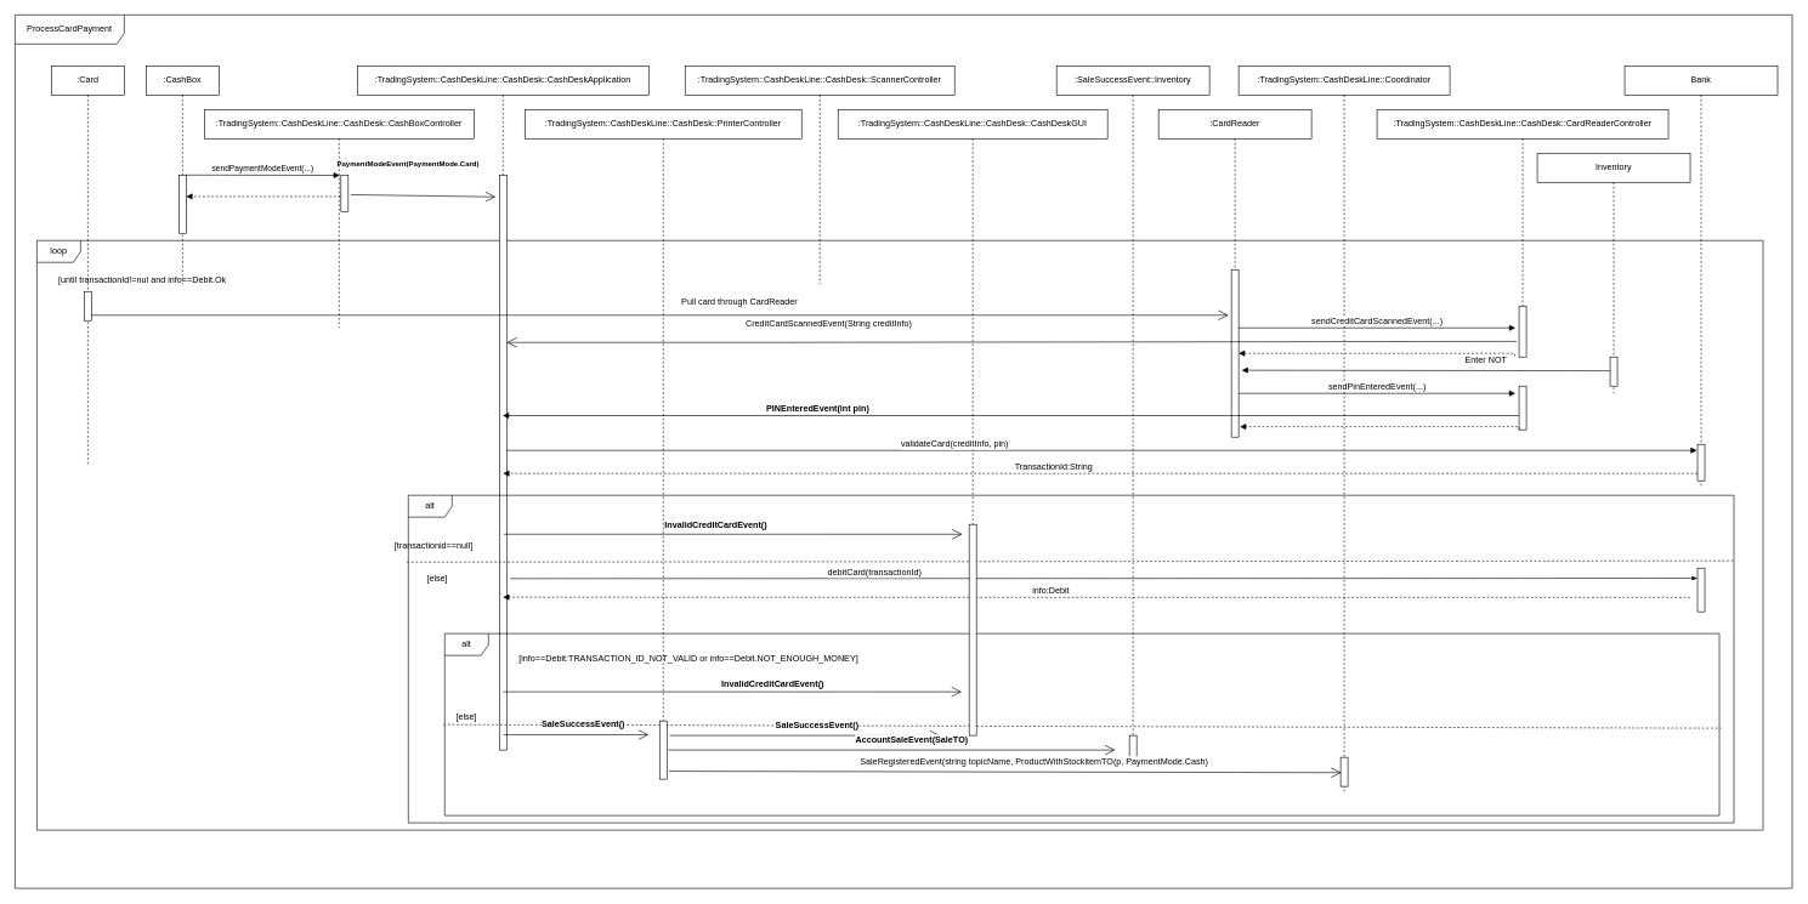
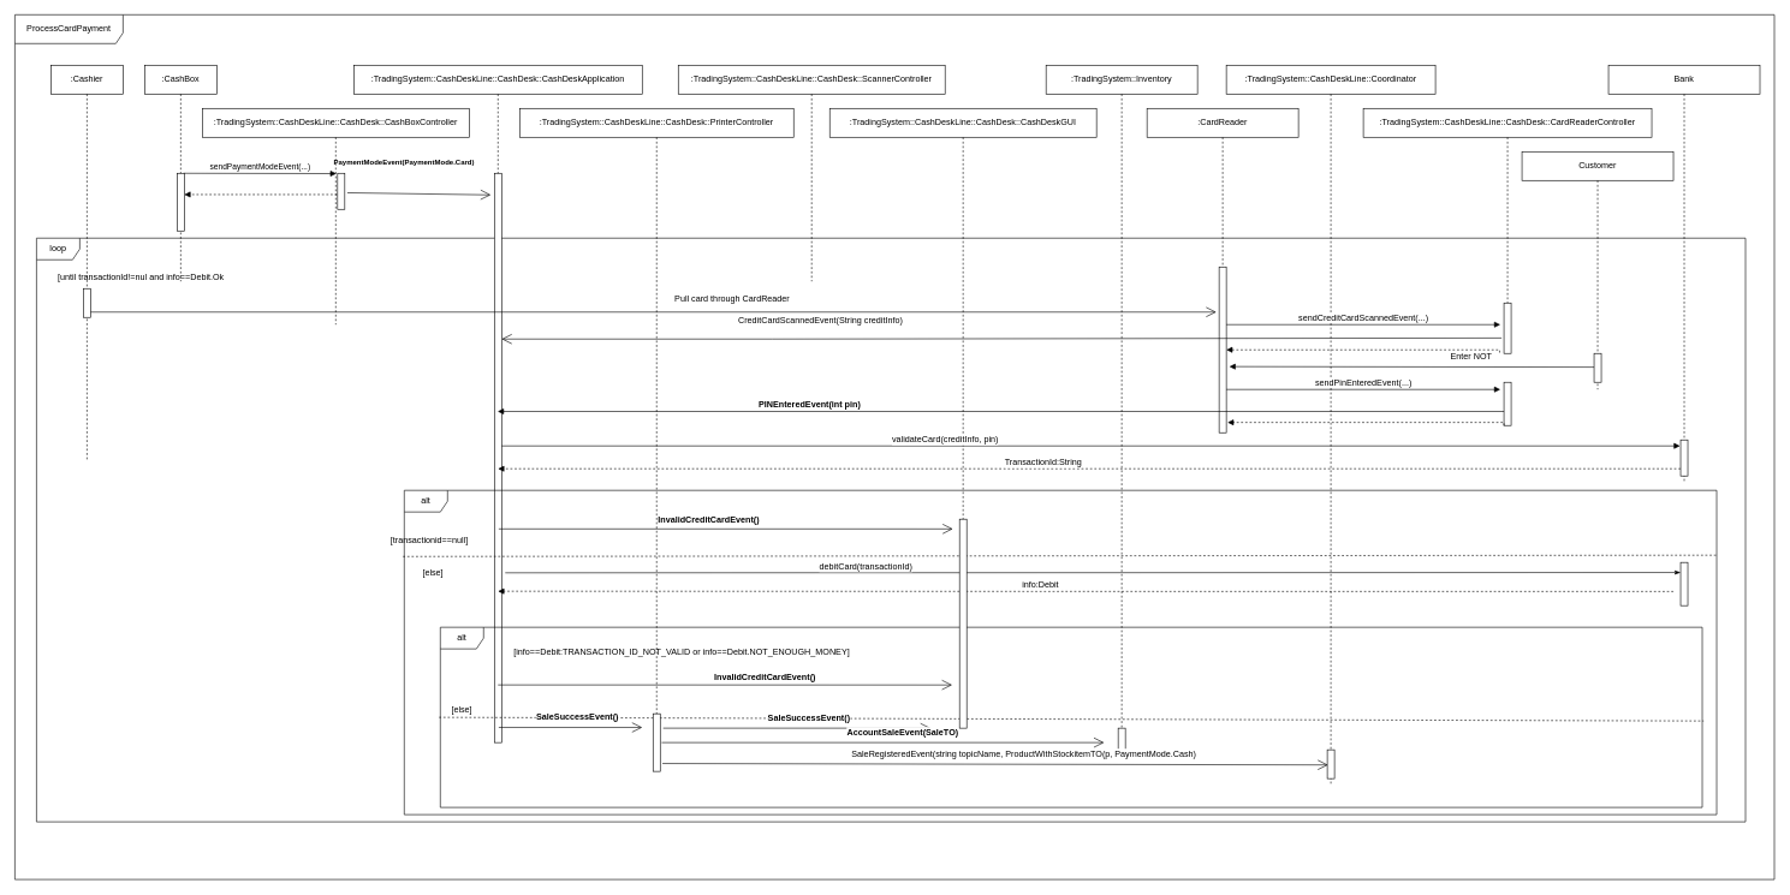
- <mxCell id="4" value="&lt;div&gt;:Card&lt;/div&gt;" style="shape=umlLifeline;perimeter=lifelinePerimeter;whiteSpace=wrap;html=1;container=1;collapsible=0;recursiveResize=0;outlineConnect=0;gradientColor=none;" parent="1" vertex="1"><mxGeometry x="70" y="90" width="100" height="550" as="geometry" /></mxCell>
+ <mxCell id="4" value="&lt;div&gt;:Cashier&lt;/div&gt;" style="shape=umlLifeline;perimeter=lifelinePerimeter;whiteSpace=wrap;html=1;container=1;collapsible=0;recursiveResize=0;outlineConnect=0;gradientColor=none;" parent="1" vertex="1"><mxGeometry x="70" y="90" width="100" height="550" as="geometry" /></mxCell>
- <mxCell id="18" value=":SaleSuccessEvent::Inventory" style="shape=umlLifeline;perimeter=lifelinePerimeter;whiteSpace=wrap;html=1;container=1;collapsible=0;recursiveResize=0;outlineConnect=0;gradientColor=none;" parent="1" vertex="1"><mxGeometry x="1450" y="90" width="210" height="960" as="geometry" /></mxCell>
+ <mxCell id="18" value=":TradingSystem::Inventory" style="shape=umlLifeline;perimeter=lifelinePerimeter;whiteSpace=wrap;html=1;container=1;collapsible=0;recursiveResize=0;outlineConnect=0;gradientColor=none;" parent="1" vertex="1"><mxGeometry x="1450" y="90" width="210" height="960" as="geometry" /></mxCell>
- <mxCell id="26" value="Inventory" style="shape=umlLifeline;perimeter=lifelinePerimeter;whiteSpace=wrap;html=1;container=1;collapsible=0;recursiveResize=0;outlineConnect=0;gradientColor=none;" parent="1" vertex="1"><mxGeometry x="2110" y="210" width="210" height="330" as="geometry" /></mxCell>
+ <mxCell id="26" value="Customer" style="shape=umlLifeline;perimeter=lifelinePerimeter;whiteSpace=wrap;html=1;container=1;collapsible=0;recursiveResize=0;outlineConnect=0;gradientColor=none;" parent="1" vertex="1"><mxGeometry x="2110" y="210" width="210" height="330" as="geometry" /></mxCell>
